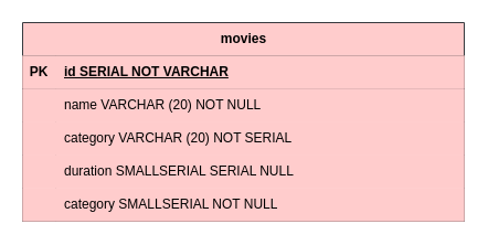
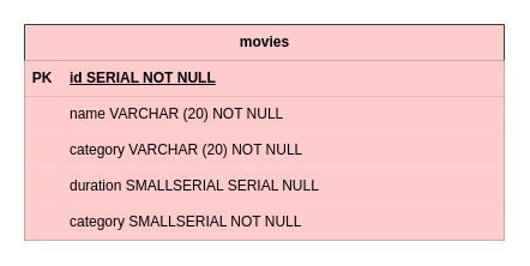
- <mxCell id="5" value="id SERIAL NOT VARCHAR" style="shape=partialRectangle;connectable=0;top=0;left=0;bottom=0;right=0;align=left;spacingLeft=6;fontStyle=5;overflow=hidden;whiteSpace=wrap;html=1;fillColor=#ffcccc;strokeColor=#36393d;fontColor=#000000;" vertex="1" parent="3"><mxGeometry x="30" width="370" height="30" as="geometry"><mxRectangle width="370" height="30" as="alternateBounds" /></mxGeometry></mxCell>
+ <mxCell id="5" value="id SERIAL NOT NULL" style="shape=partialRectangle;connectable=0;top=0;left=0;bottom=0;right=0;align=left;spacingLeft=6;fontStyle=5;overflow=hidden;whiteSpace=wrap;html=1;fillColor=#ffcccc;strokeColor=#36393d;fontColor=#000000;" vertex="1" parent="3"><mxGeometry x="30" width="370" height="30" as="geometry"><mxRectangle width="370" height="30" as="alternateBounds" /></mxGeometry></mxCell>
- <mxCell id="11" value="category VARCHAR (20) NOT SERIAL" style="shape=partialRectangle;connectable=0;top=0;left=0;bottom=0;right=0;align=left;spacingLeft=6;overflow=hidden;whiteSpace=wrap;html=1;fillColor=#ffcccc;strokeColor=#36393d;fontColor=#000000;" vertex="1" parent="9"><mxGeometry x="30" width="370" height="30" as="geometry"><mxRectangle width="370" height="30" as="alternateBounds" /></mxGeometry></mxCell>
+ <mxCell id="11" value="category VARCHAR (20) NOT NULL" style="shape=partialRectangle;connectable=0;top=0;left=0;bottom=0;right=0;align=left;spacingLeft=6;overflow=hidden;whiteSpace=wrap;html=1;fillColor=#ffcccc;strokeColor=#36393d;fontColor=#000000;" vertex="1" parent="9"><mxGeometry x="30" width="370" height="30" as="geometry"><mxRectangle width="370" height="30" as="alternateBounds" /></mxGeometry></mxCell>
